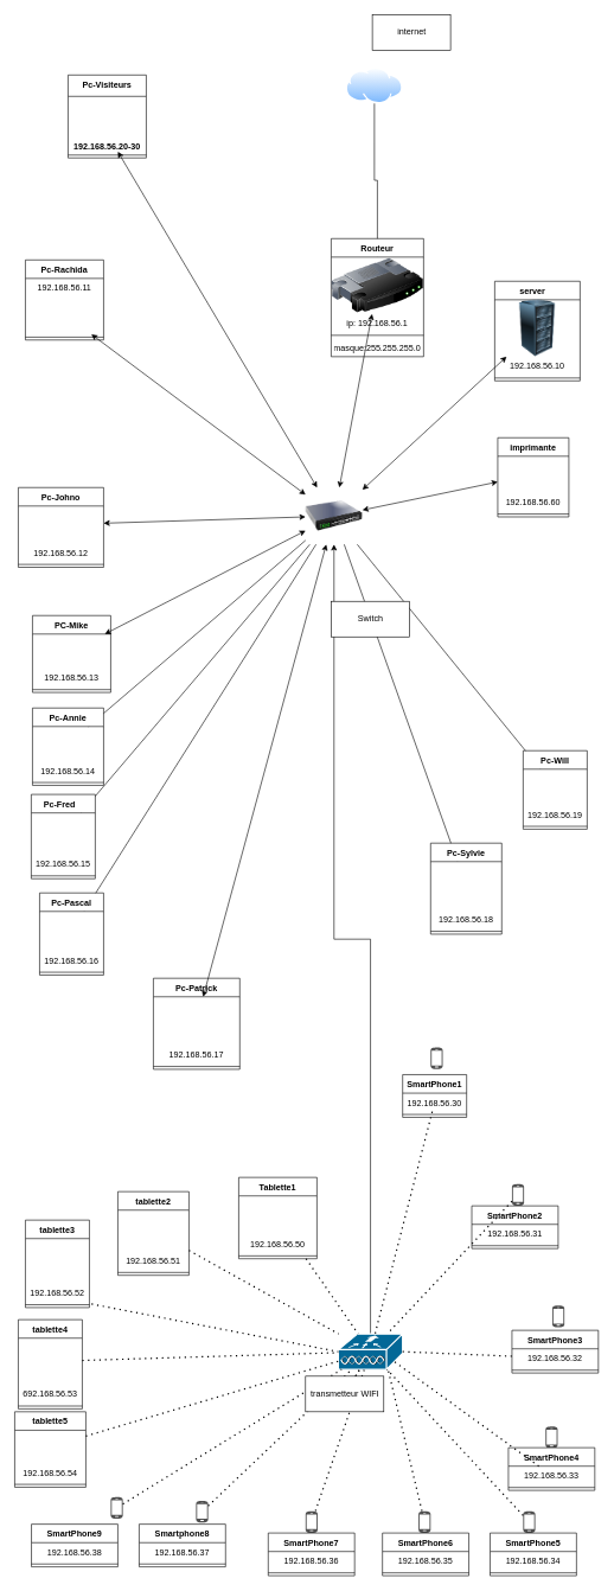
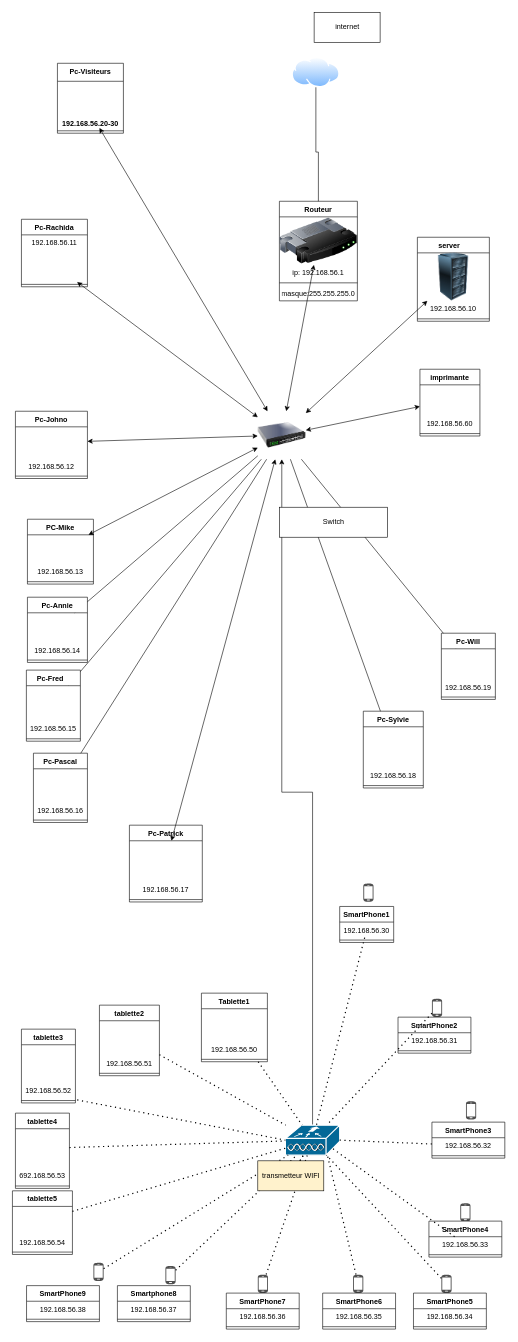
- <mxCell id="117" value="Switch" style="html=1;align=center;" parent="1" vertex="1"><mxGeometry x="465" y="845" width="110" height="50" as="geometry" /></mxCell>
+ <mxCell id="117" value="Switch" style="html=1;align=center;" parent="1" vertex="1"><mxGeometry x="465" y="845" width="180" height="50" as="geometry" /></mxCell>
- <mxCell id="145" value="transmetteur WIFI" style="html=1;align=center;" parent="1" vertex="1"><mxGeometry x="429" y="1934.5" width="110" height="50" as="geometry" /></mxCell>
+ <mxCell id="145" value="transmetteur WIFI" style="html=1;align=center;fillColor=#fff2cc;" parent="1" vertex="1"><mxGeometry x="429" y="1934.5" width="110" height="50" as="geometry" /></mxCell>
